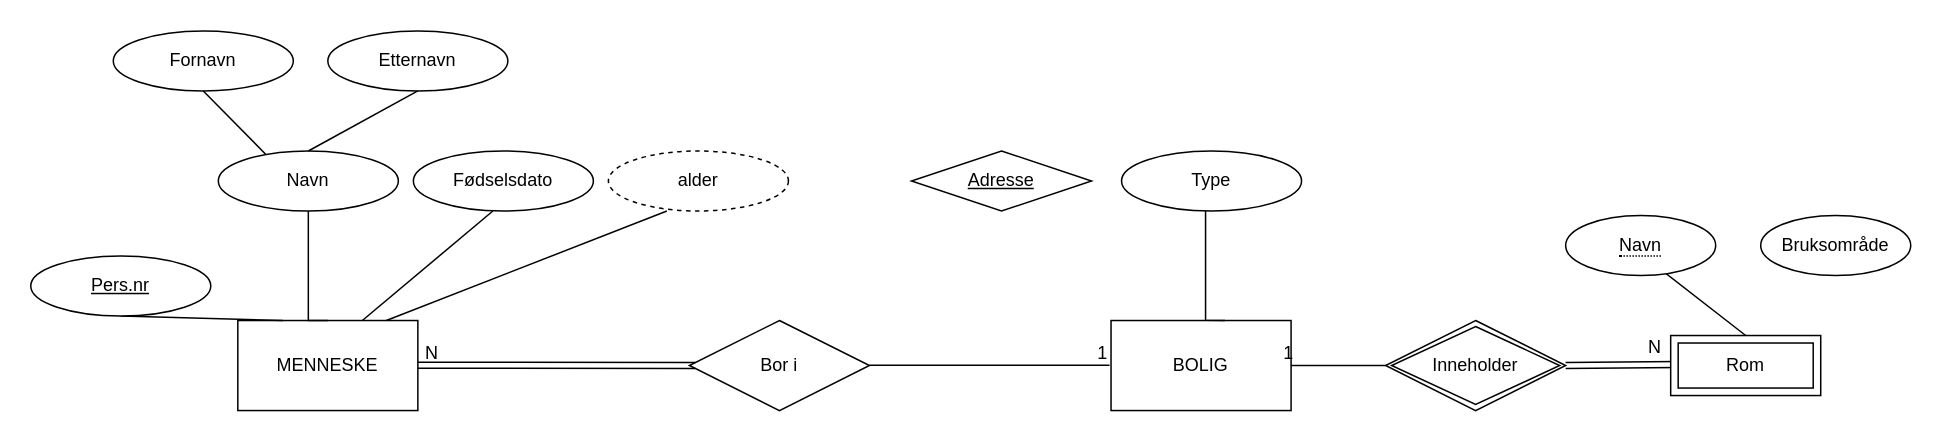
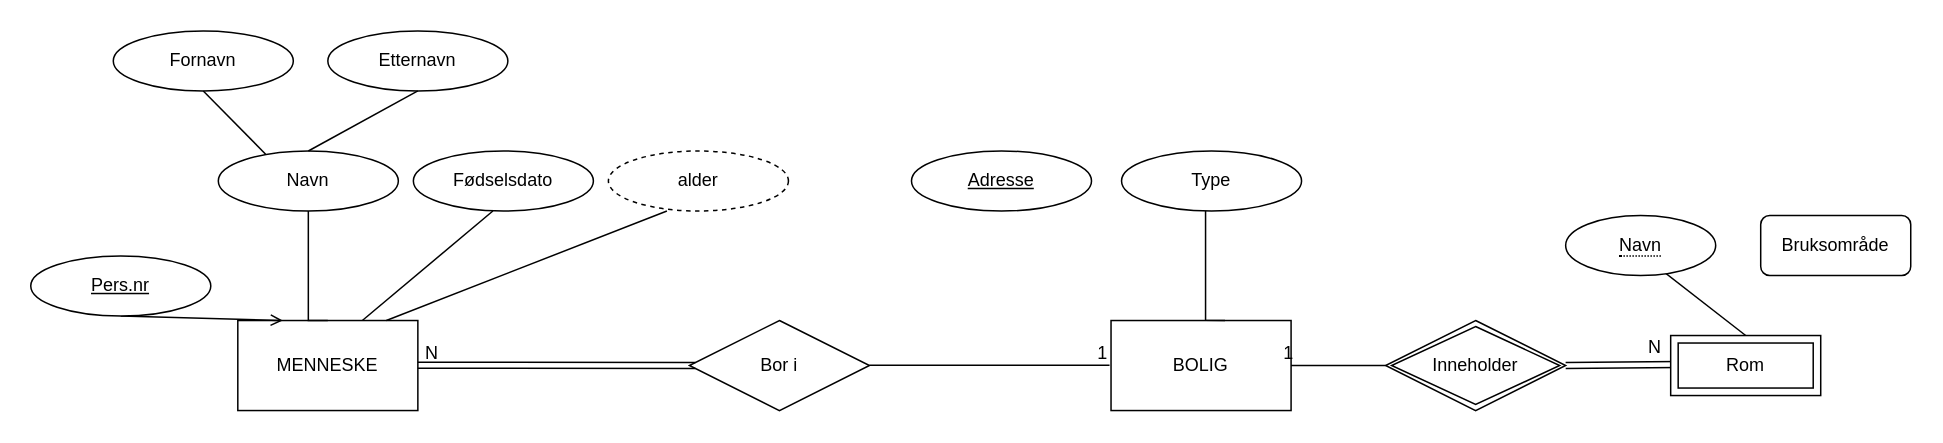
- <mxCell id="21" value="&lt;u&gt;Adresse&lt;/u&gt;" style="rhombus;whiteSpace=wrap;html=1;" vertex="1" parent="1"><mxGeometry x="607" y="100" width="120" height="40" as="geometry" /></mxCell>
+ <mxCell id="21" value="&lt;u&gt;Adresse&lt;/u&gt;" style="ellipse;whiteSpace=wrap;html=1;" vertex="1" parent="1"><mxGeometry x="607" y="100" width="120" height="40" as="geometry" /></mxCell>
- <mxCell id="32" value="Bruksområde" style="ellipse;whiteSpace=wrap;html=1;align=center;" vertex="1" parent="1"><mxGeometry x="1173" y="143" width="100" height="40" as="geometry" /></mxCell>
+ <mxCell id="32" value="Bruksområde" style="whiteSpace=wrap;html=1;align=center;rounded=1;" vertex="1" parent="1"><mxGeometry x="1173" y="143" width="100" height="40" as="geometry" /></mxCell>
- <mxCell id="3" style="rounded=0;orthogonalLoop=1;jettySize=auto;html=1;exitX=0.5;exitY=1;exitDx=0;exitDy=0;entryX=0.25;entryY=0;entryDx=0;entryDy=0;strokeColor=default;endArrow=none;endFill=0;" edge="1" parent="1" source="4" target="2"><mxGeometry relative="1" as="geometry" /></mxCell>
+ <mxCell id="3" style="rounded=0;orthogonalLoop=1;jettySize=auto;html=1;exitX=0.5;exitY=1;exitDx=0;exitDy=0;entryX=0.25;entryY=0;entryDx=0;entryDy=0;strokeColor=default;endArrow=open;endFill=0;" edge="1" parent="1" source="4" target="2"><mxGeometry relative="1" as="geometry" /></mxCell>
